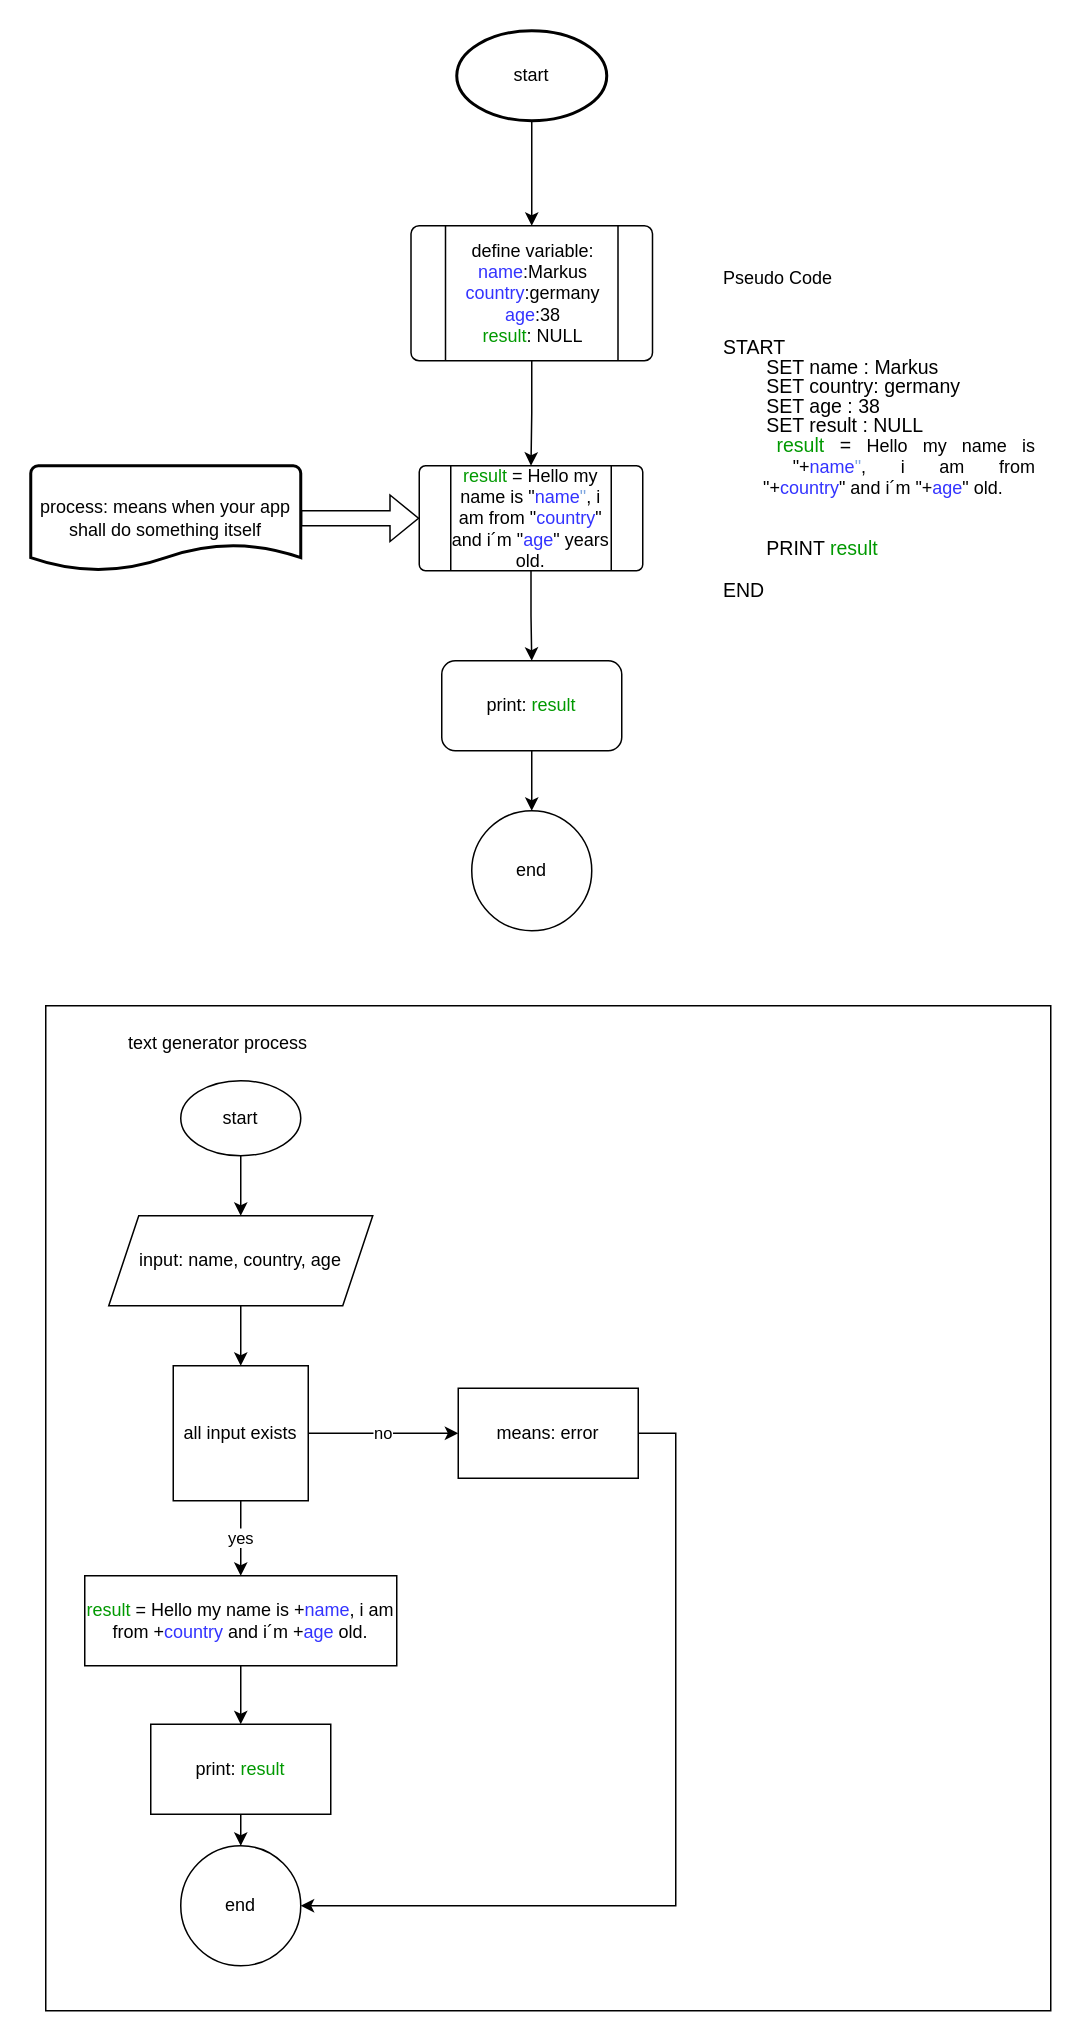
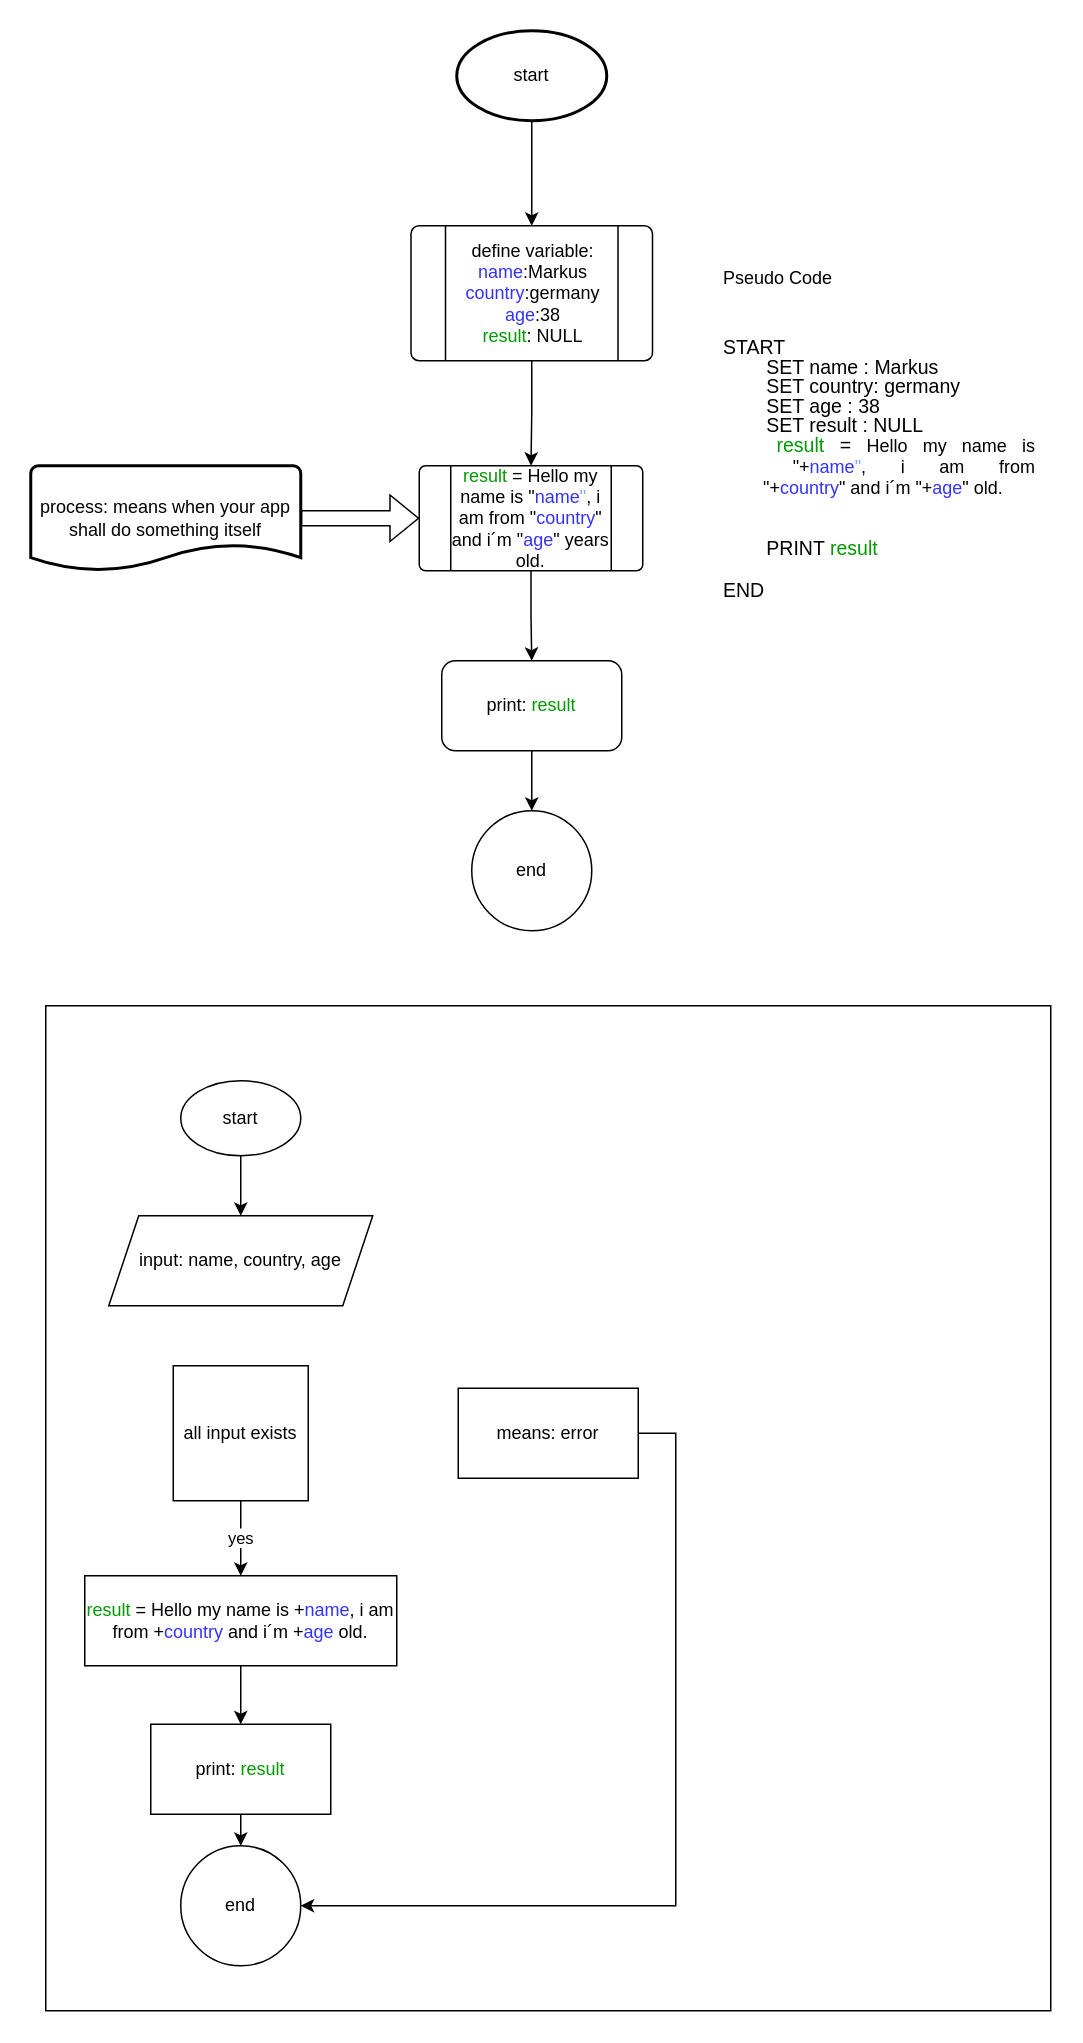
- <mxCell id="13" value="text generator process" style="text;html=1;align=center;verticalAlign=middle;whiteSpace=wrap;rounded=0;" vertex="1" parent="1"><mxGeometry x="50" y="680" width="190" height="30" as="geometry" /></mxCell>
- <mxCell id="16" value="" style="edgeStyle=orthogonalEdgeStyle;rounded=0;orthogonalLoop=1;jettySize=auto;html=1;" edge="1" parent="1" source="17" target="20"><mxGeometry relative="1" as="geometry" /></mxCell>
- <mxCell id="18" value="no" style="edgeStyle=orthogonalEdgeStyle;rounded=0;orthogonalLoop=1;jettySize=auto;html=1;" edge="1" parent="1" source="20" target="24"><mxGeometry relative="1" as="geometry" /></mxCell>
